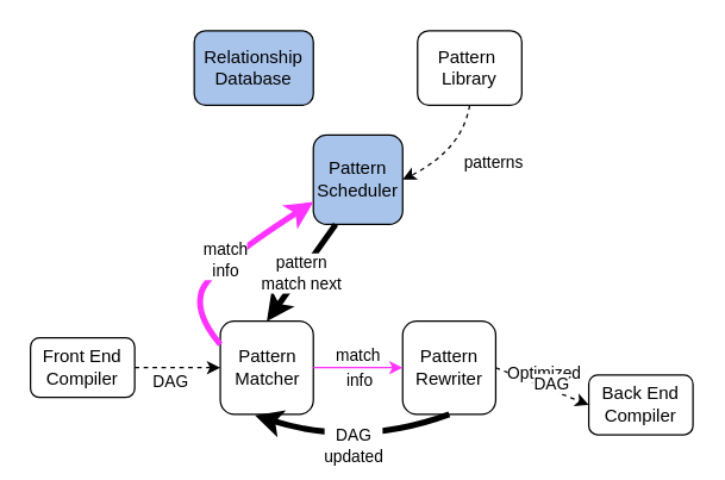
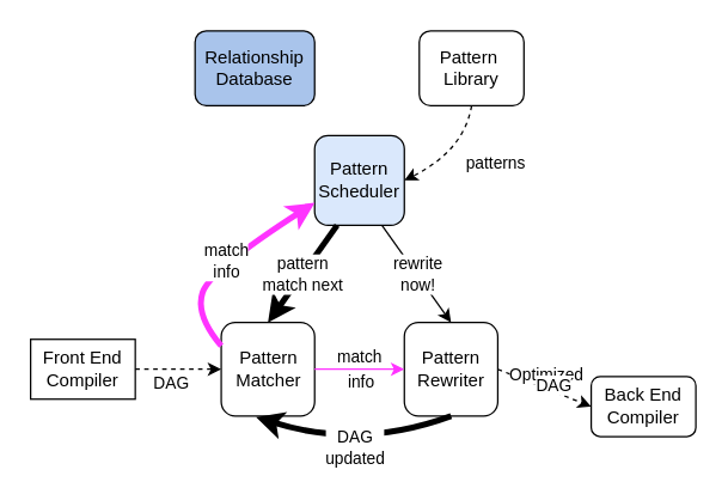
- <mxCell id="2" value="Pattern&lt;br&gt;Scheduler" style="whiteSpace=wrap;html=1;aspect=fixed;fillColor=#A9C4EB;rounded=1;" parent="1" vertex="1"><mxGeometry x="210" y="90" width="60" height="60" as="geometry" /></mxCell>
+ <mxCell id="2" value="Pattern&lt;br&gt;Scheduler" style="whiteSpace=wrap;html=1;aspect=fixed;fillColor=#dae8fc;rounded=1;" parent="1" vertex="1"><mxGeometry x="210" y="90" width="60" height="60" as="geometry" /></mxCell>
+ <mxCell id="12" value="" style="endArrow=classic;html=1;rounded=0;entryX=0.5;entryY=0;entryDx=0;entryDy=0;exitX=0.75;exitY=1;exitDx=0;exitDy=0;" parent="1" source="2" target="9" edge="1"><mxGeometry relative="1" as="geometry"><mxPoint x="242" y="160" as="sourcePoint" /><mxPoint x="294" y="238.5" as="targetPoint" /></mxGeometry></mxCell>
+ <mxCell id="13" value="rewrite&lt;br&gt;now!" style="edgeLabel;resizable=0;html=1;align=center;verticalAlign=middle;" parent="12" connectable="0" vertex="1"><mxGeometry relative="1" as="geometry" /></mxCell>
- <mxCell id="3" value="Front End &lt;br&gt;Compiler" style="rounded=1;whiteSpace=wrap;html=1;" parent="1" vertex="1"><mxGeometry x="20" y="226.25" width="70" height="40" as="geometry" /></mxCell>
+ <mxCell id="3" value="Front End &lt;br&gt;Compiler" style="whiteSpace=wrap;html=1;rounded=0;" parent="1" vertex="1"><mxGeometry x="20" y="226.25" width="70" height="40" as="geometry" /></mxCell>
